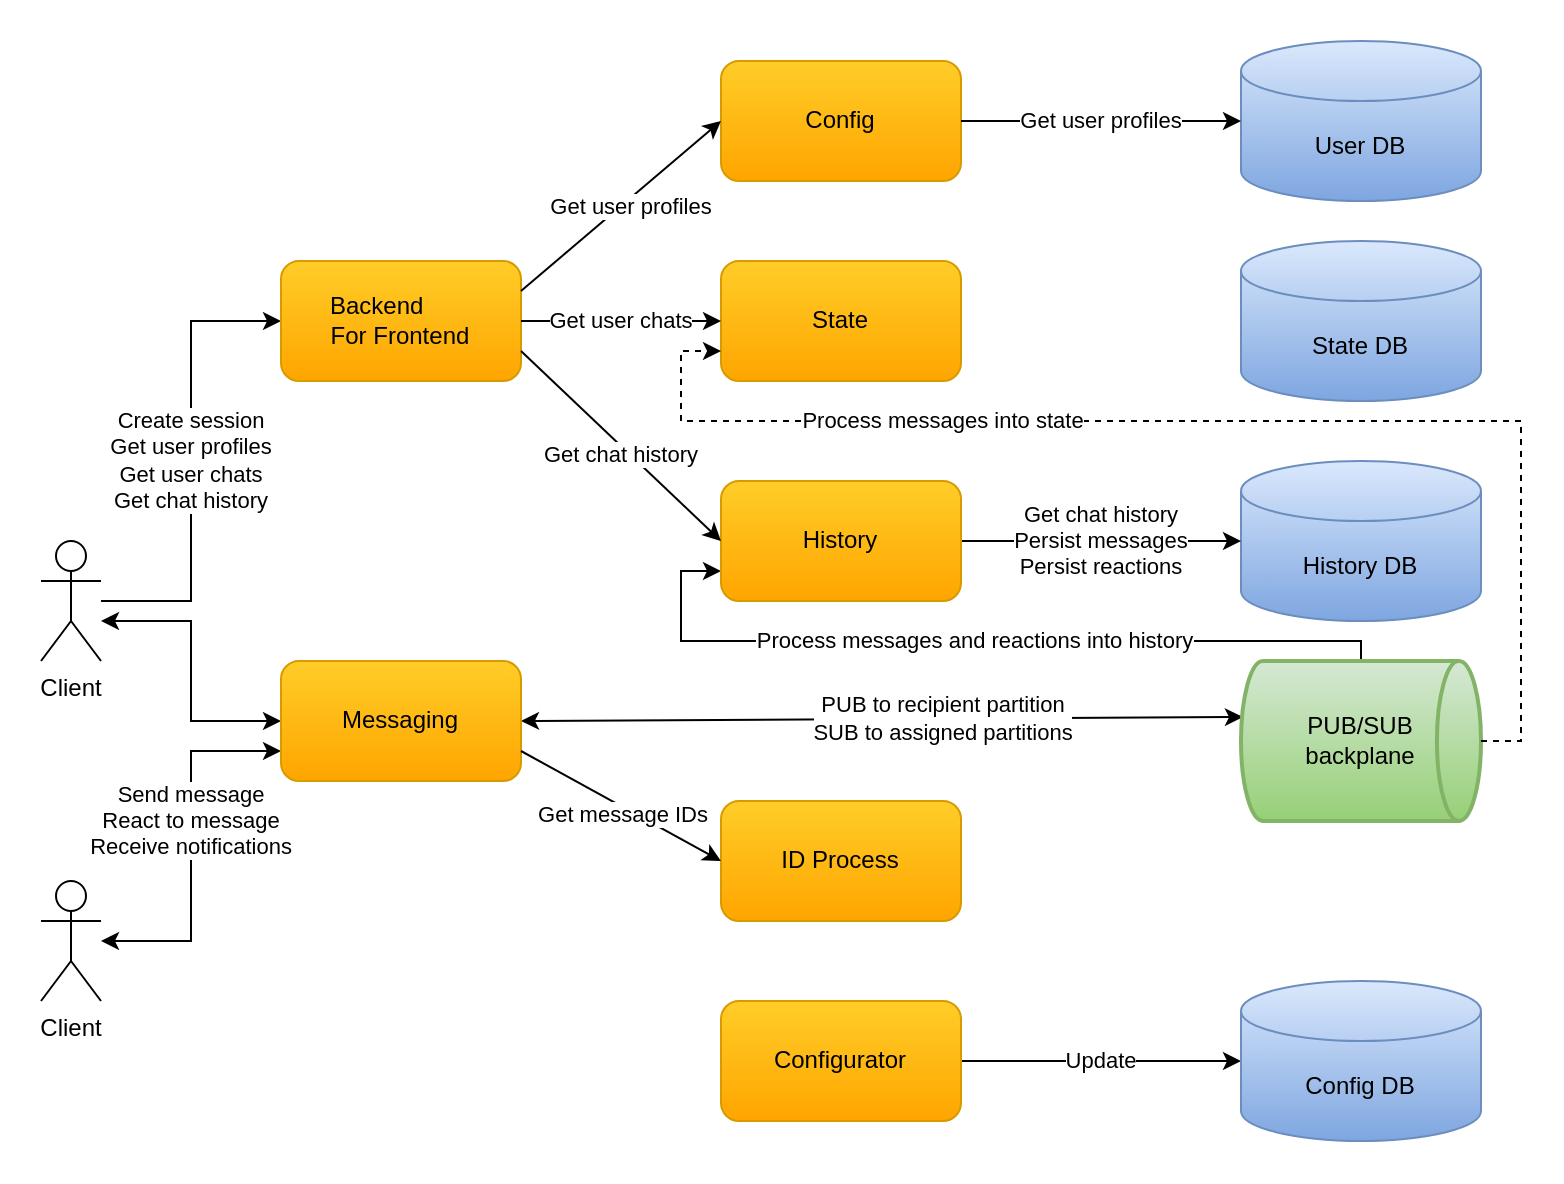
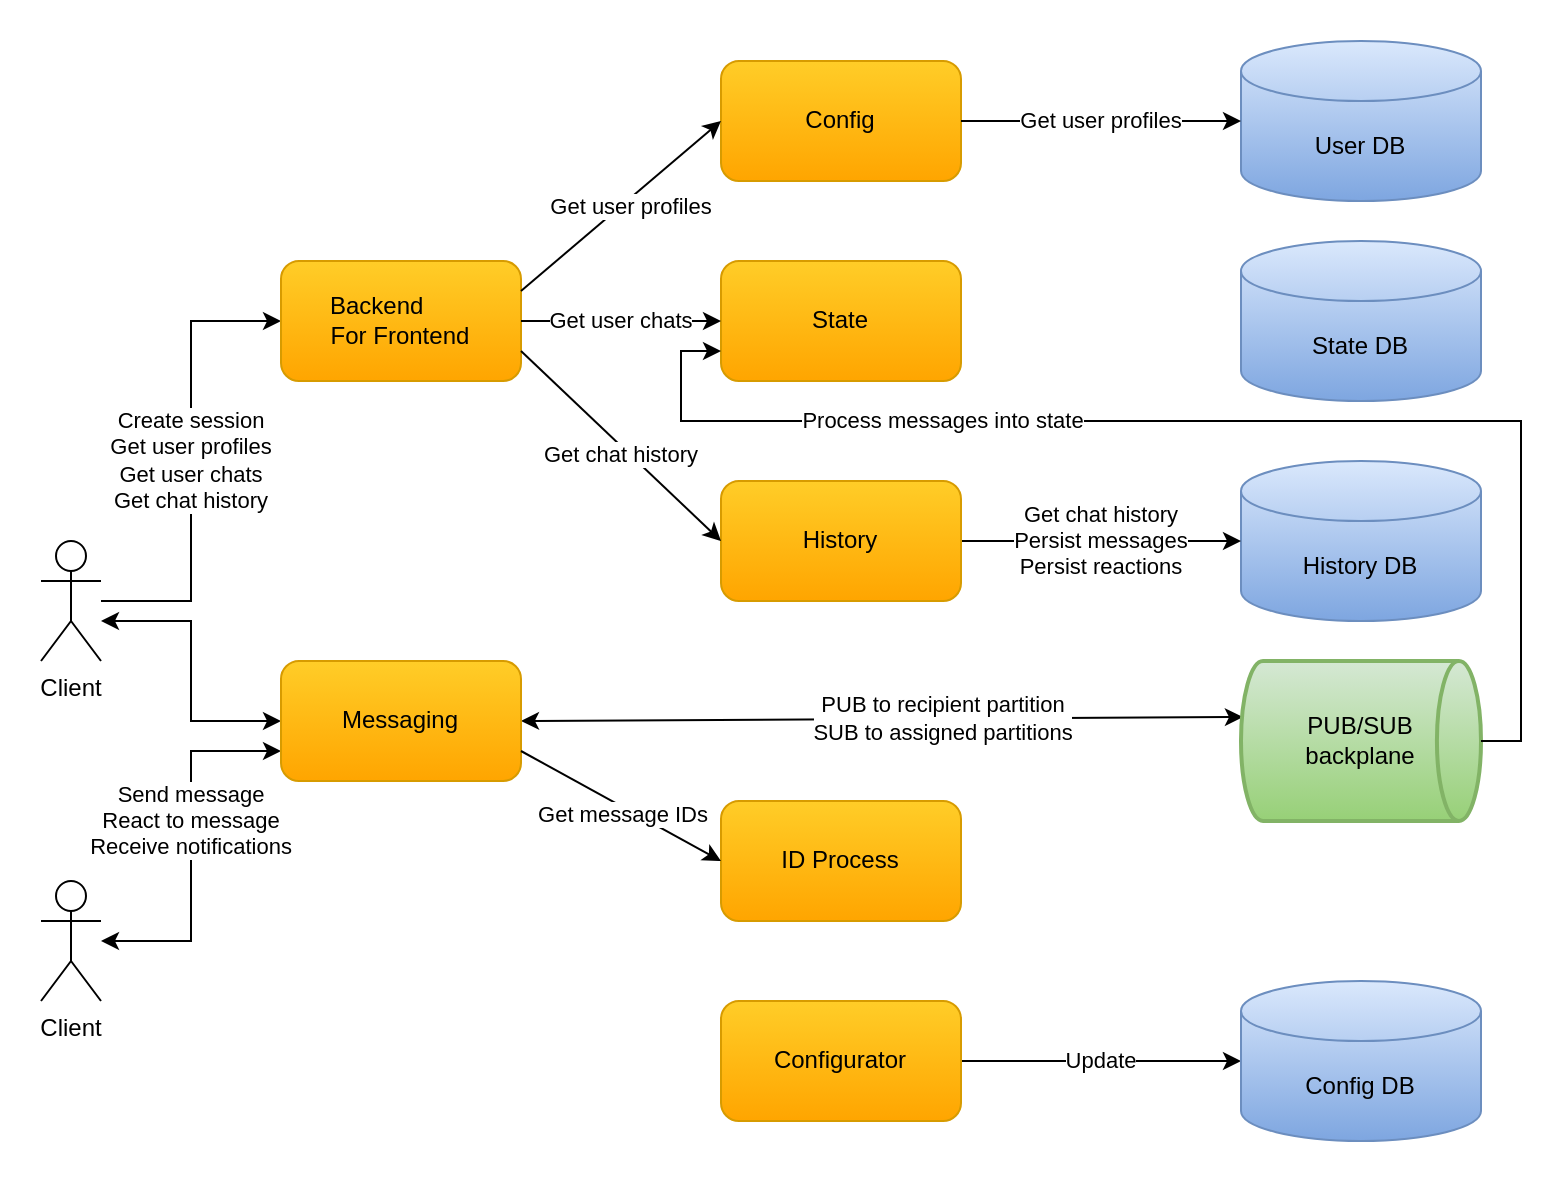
- <mxCell id="22" value="Process messages into state" style="edgeStyle=orthogonalEdgeStyle;rounded=0;orthogonalLoop=1;jettySize=auto;html=1;entryX=0;entryY=0.75;entryDx=0;entryDy=0;exitX=1;exitY=0.5;exitDx=0;exitDy=0;exitPerimeter=0;dashed=1;" parent="1" source="10" target="21" edge="1"><mxGeometry x="0.433" relative="1" as="geometry"><mxPoint as="offset" /><Array as="points"><mxPoint x="760" y="370" /><mxPoint x="760" y="210" /><mxPoint x="340" y="210" /><mxPoint x="340" y="175" /></Array><mxPoint x="550" y="460" as="sourcePoint" /><mxPoint x="410" y="320" as="targetPoint" /></mxGeometry></mxCell>
+ <mxCell id="22" value="Process messages into state" style="edgeStyle=orthogonalEdgeStyle;rounded=0;orthogonalLoop=1;jettySize=auto;html=1;entryX=0;entryY=0.75;entryDx=0;entryDy=0;exitX=1;exitY=0.5;exitDx=0;exitDy=0;exitPerimeter=0;" parent="1" source="10" target="21" edge="1"><mxGeometry x="0.433" relative="1" as="geometry"><mxPoint as="offset" /><Array as="points"><mxPoint x="760" y="370" /><mxPoint x="760" y="210" /><mxPoint x="340" y="210" /><mxPoint x="340" y="175" /></Array><mxPoint x="550" y="460" as="sourcePoint" /><mxPoint x="410" y="320" as="targetPoint" /></mxGeometry></mxCell>
- <mxCell id="9" value="Process messages and reactions into history" style="edgeStyle=orthogonalEdgeStyle;rounded=0;orthogonalLoop=1;jettySize=auto;html=1;entryX=0;entryY=0.75;entryDx=0;entryDy=0;exitX=0.5;exitY=0;exitDx=0;exitDy=0;exitPerimeter=0;" parent="1" source="10" target="16" edge="1"><mxGeometry relative="1" as="geometry"><mxPoint as="offset" /><Array as="points"><mxPoint x="680" y="320" /><mxPoint x="340" y="320" /><mxPoint x="340" y="285" /></Array></mxGeometry></mxCell>
